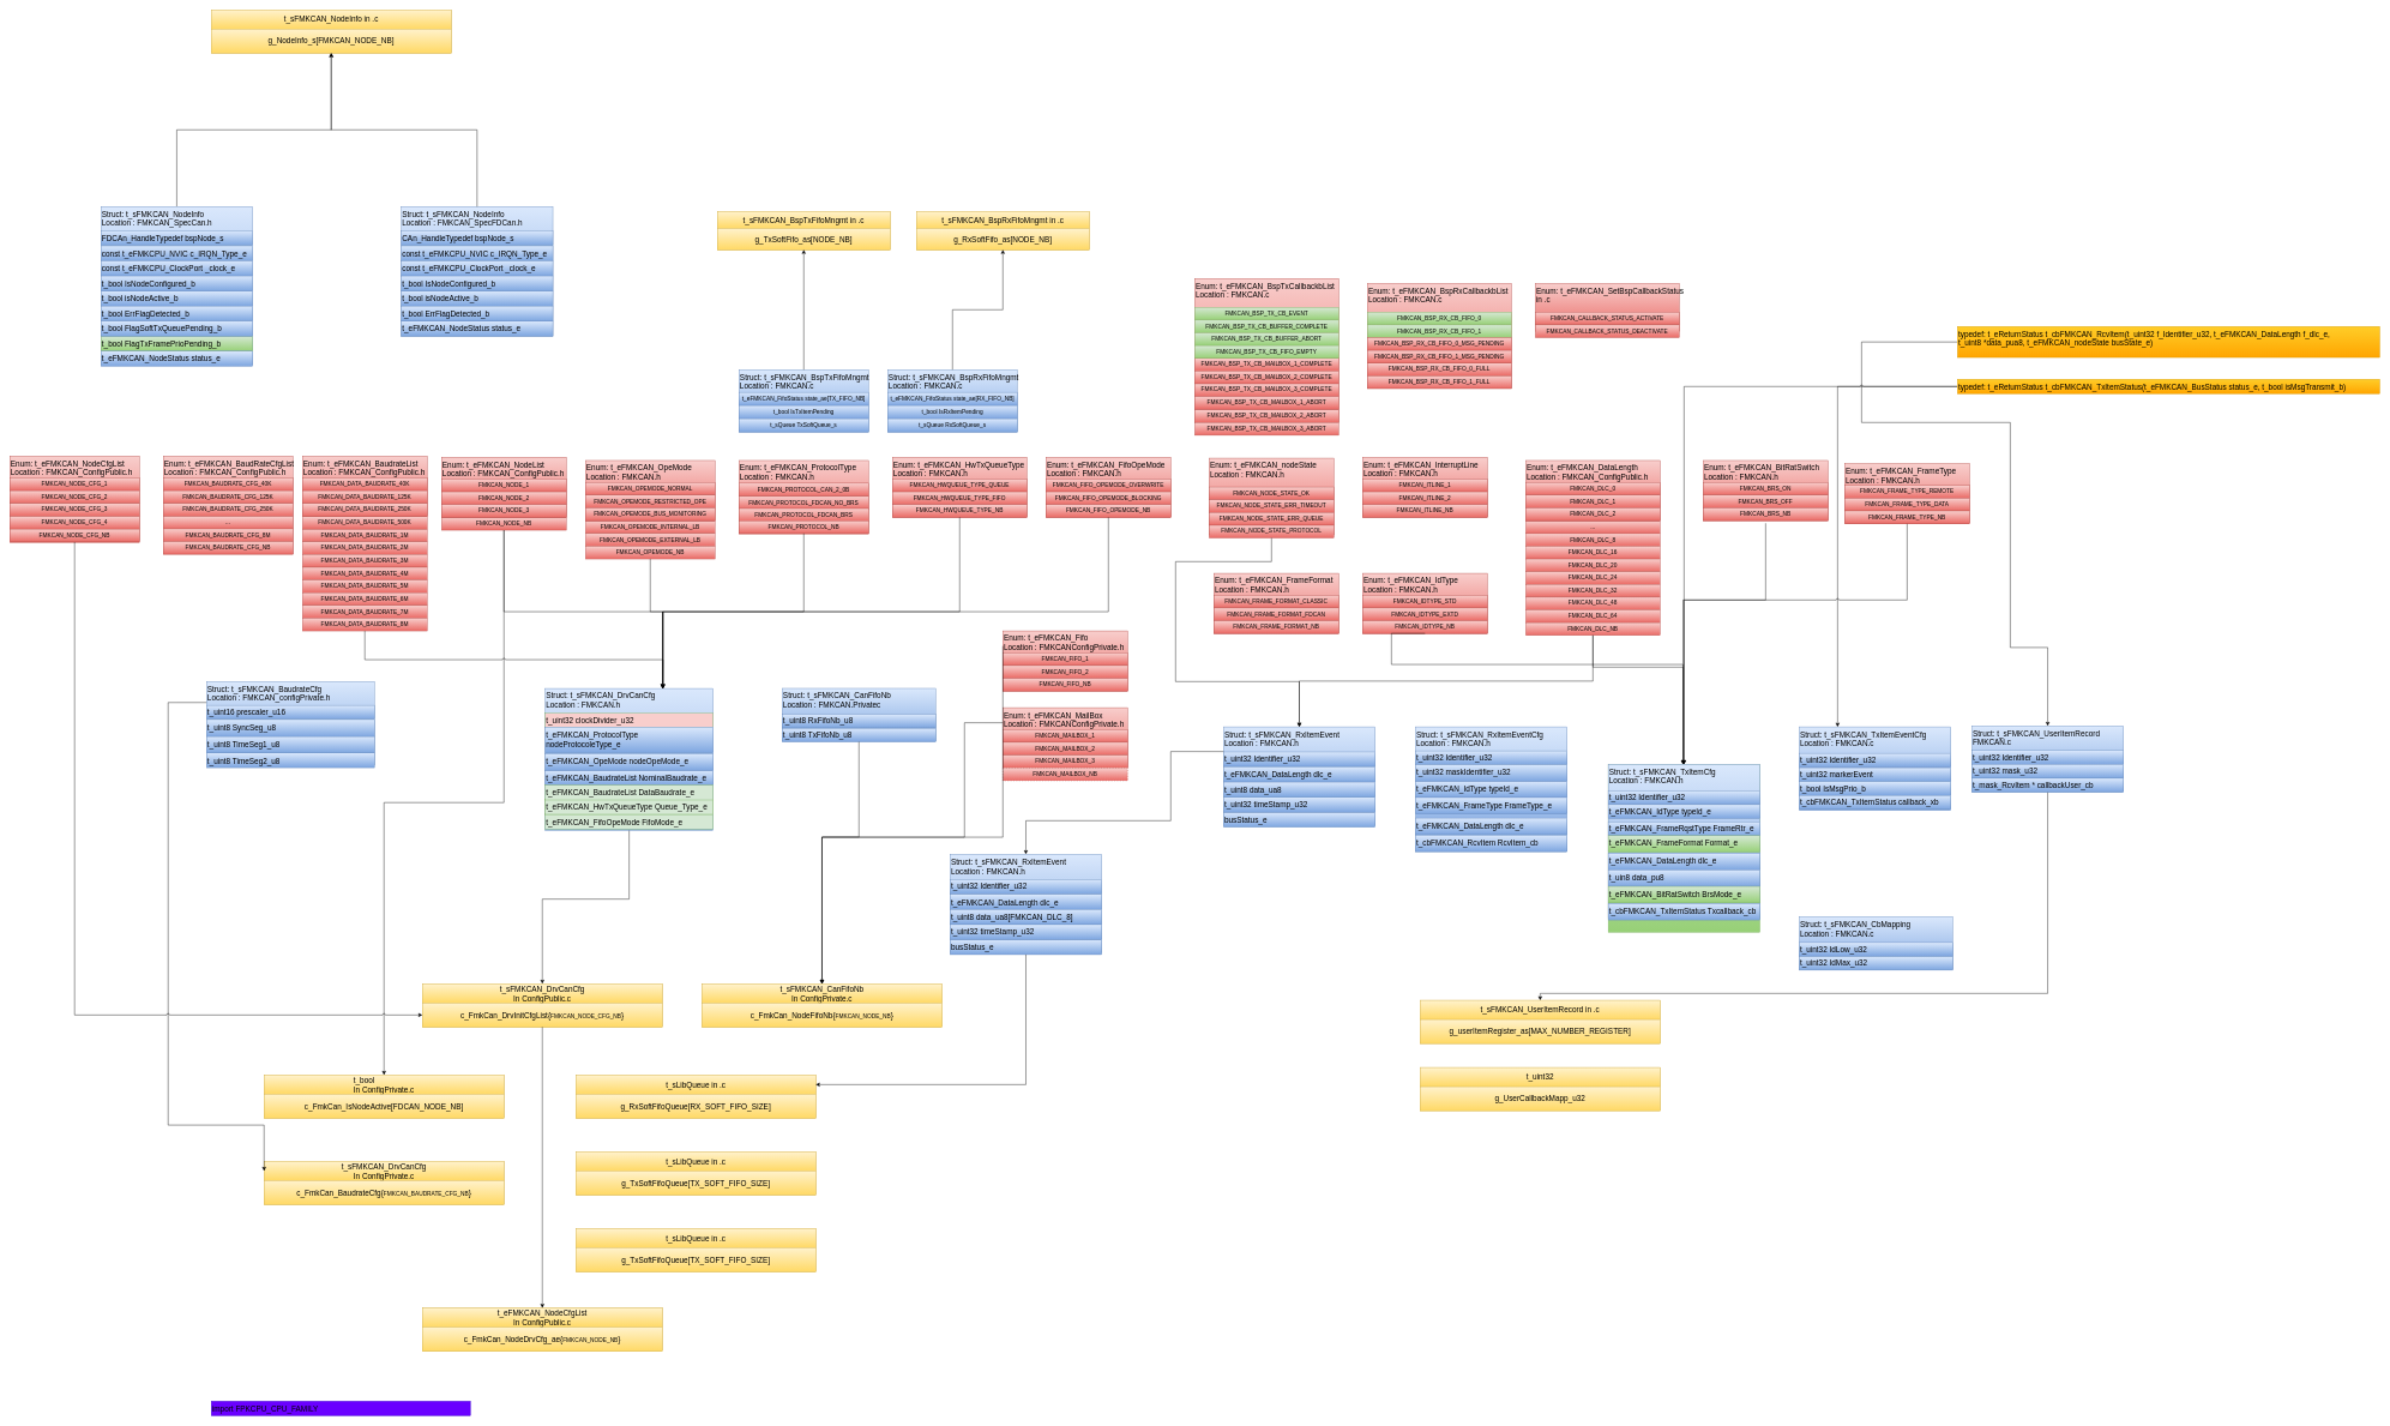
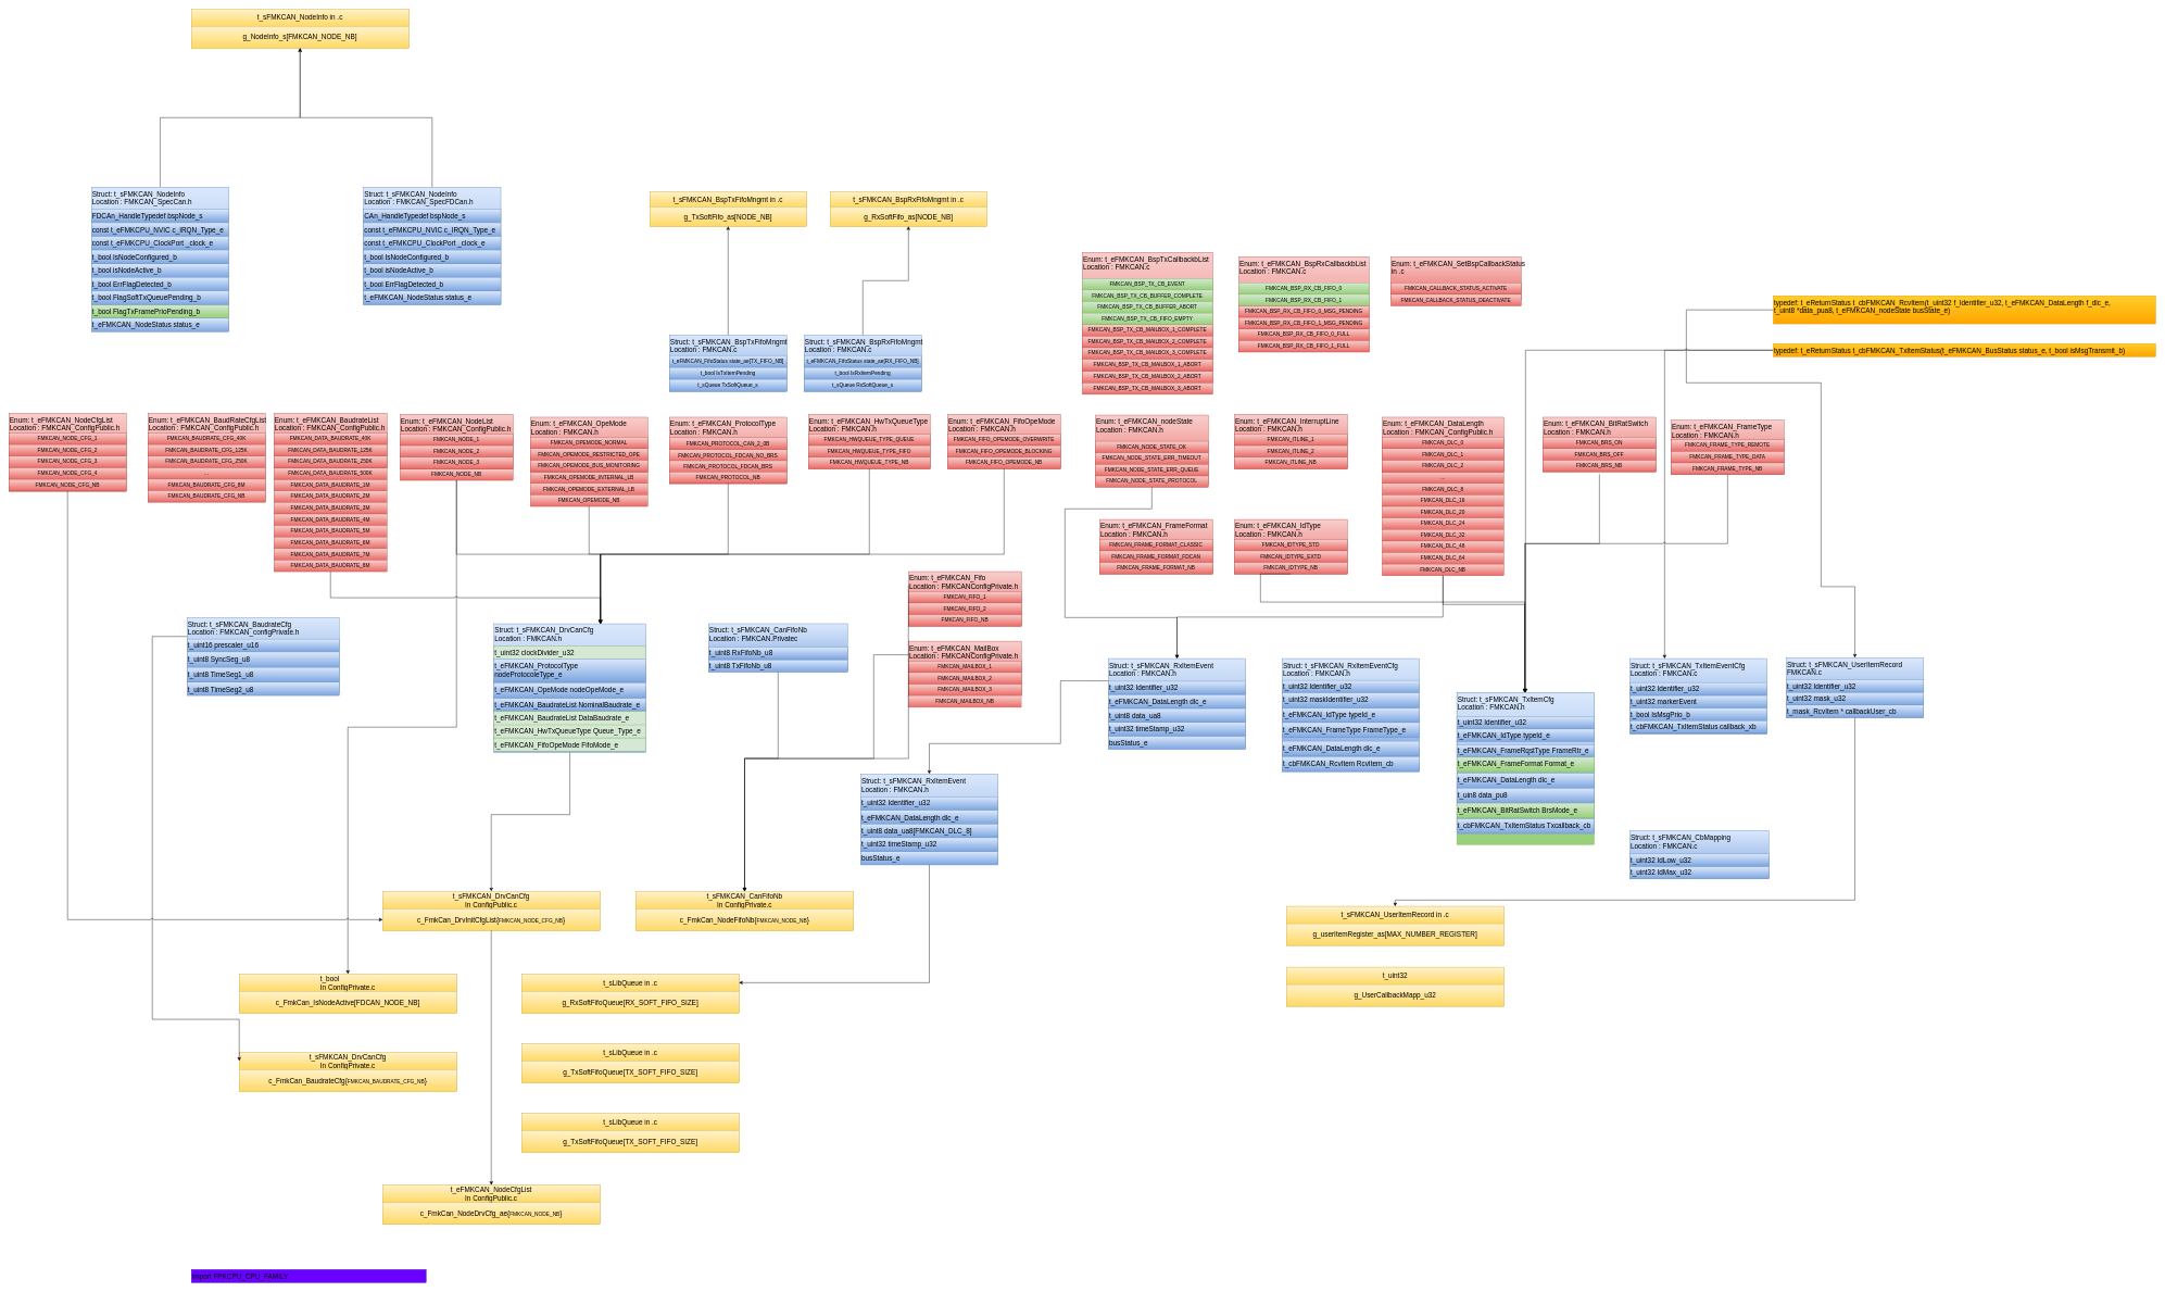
- <mxCell id="156" value="&lt;span style=&quot;color: rgb(0, 0, 0); font-size: 16px; text-wrap: nowrap;&quot;&gt;t_uint32 clockDivider_u32&lt;/span&gt;" style="rounded=0;whiteSpace=wrap;html=1;fillColor=#f8cecc;strokeColor=#82b366;fontStyle=0;align=left;" parent="1" vertex="1"><mxGeometry x="1136" y="1486.241" width="350.0" height="28.562" as="geometry" /></mxCell>
+ <mxCell id="156" value="&lt;span style=&quot;color: rgb(0, 0, 0); font-size: 16px; text-wrap: nowrap;&quot;&gt;t_uint32 clockDivider_u32&lt;/span&gt;" style="rounded=0;whiteSpace=wrap;html=1;fillColor=#d5e8d4;strokeColor=#82b366;fontStyle=0;align=left;" parent="1" vertex="1"><mxGeometry x="1136" y="1486.241" width="350.0" height="28.562" as="geometry" /></mxCell>
